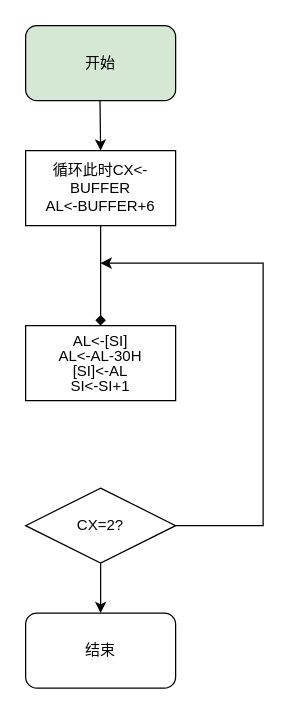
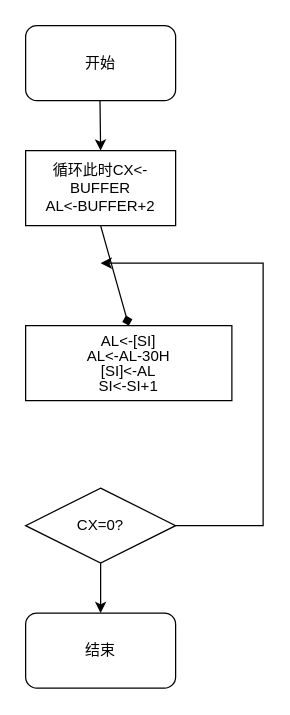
- <mxCell id="2" value="开始" style="rounded=1;whiteSpace=wrap;html=1;fillColor=#d5e8d4;" vertex="1" parent="1"><mxGeometry x="20" y="20" width="120" height="60" as="geometry" /></mxCell>
+ <mxCell id="2" value="开始" style="rounded=1;whiteSpace=wrap;html=1;" vertex="1" parent="1"><mxGeometry x="20" y="20" width="120" height="60" as="geometry" /></mxCell>
- <mxCell id="3" value="循环此时CX&amp;lt;-BUFFER&lt;br&gt;AL&amp;lt;-BUFFER+6" style="rounded=0;whiteSpace=wrap;html=1;align=center;" vertex="1" parent="1"><mxGeometry x="20" y="120" width="120" height="60" as="geometry" /></mxCell>
+ <mxCell id="3" value="循环此时CX&amp;lt;-BUFFER&lt;br&gt;AL&amp;lt;-BUFFER+2" style="rounded=0;whiteSpace=wrap;html=1;align=center;" vertex="1" parent="1"><mxGeometry x="20" y="120" width="120" height="60" as="geometry" /></mxCell>
- <mxCell id="8" value="&lt;p style=&quot;line-height: 0%;&quot; class=&quot;MsoNormal&quot;&gt;AL&amp;lt;-[SI]&lt;/p&gt;&lt;p style=&quot;line-height: 0%;&quot; class=&quot;MsoNormal&quot;&gt;AL&amp;lt;-AL-30H&lt;/p&gt;&lt;p style=&quot;line-height: 0%;&quot; class=&quot;MsoNormal&quot;&gt;[SI]&amp;lt;-AL&lt;/p&gt;&lt;p style=&quot;line-height: 0%;&quot; class=&quot;MsoNormal&quot;&gt;SI&amp;lt;-SI+1&lt;/p&gt;" style="rounded=0;whiteSpace=wrap;html=1;" vertex="1" parent="1"><mxGeometry x="20" y="260" width="120" height="60" as="geometry" /></mxCell>
+ <mxCell id="8" value="&lt;p style=&quot;line-height: 0%;&quot; class=&quot;MsoNormal&quot;&gt;AL&amp;lt;-[SI]&lt;/p&gt;&lt;p style=&quot;line-height: 0%;&quot; class=&quot;MsoNormal&quot;&gt;AL&amp;lt;-AL-30H&lt;/p&gt;&lt;p style=&quot;line-height: 0%;&quot; class=&quot;MsoNormal&quot;&gt;[SI]&amp;lt;-AL&lt;/p&gt;&lt;p style=&quot;line-height: 0%;&quot; class=&quot;MsoNormal&quot;&gt;SI&amp;lt;-SI+1&lt;/p&gt;" style="rounded=0;whiteSpace=wrap;html=1;" vertex="1" parent="1"><mxGeometry x="20" y="260" width="165" height="60" as="geometry" /></mxCell>
- <mxCell id="5" value="CX=2?" style="rhombus;whiteSpace=wrap;html=1;" vertex="1" parent="1"><mxGeometry x="20" y="390" width="120" height="60" as="geometry" /></mxCell>
+ <mxCell id="5" value="CX=0?" style="rhombus;whiteSpace=wrap;html=1;" vertex="1" parent="1"><mxGeometry x="20" y="390" width="120" height="60" as="geometry" /></mxCell>
